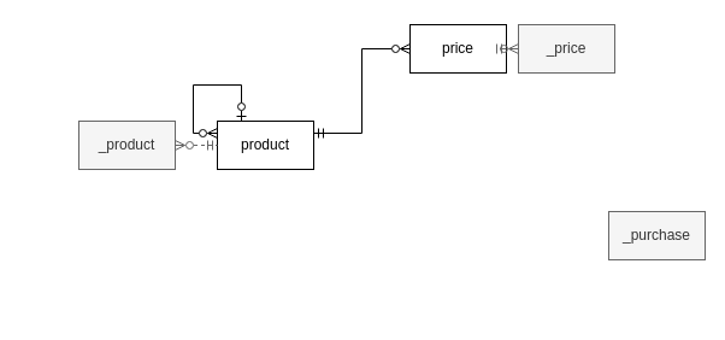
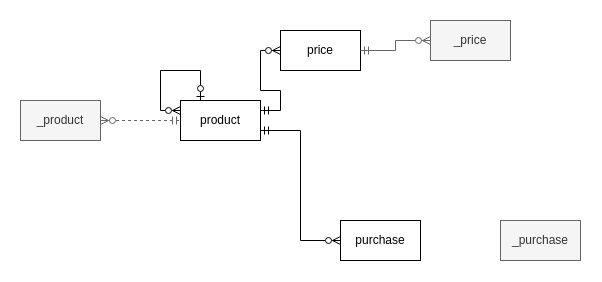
- <mxCell id="4" value="price" style="whiteSpace=wrap;html=1;align=center;" vertex="1" parent="1"><mxGeometry x="340" y="20" width="80" height="40" as="geometry" /></mxCell>
+ <mxCell id="4" value="price" style="whiteSpace=wrap;html=1;align=center;" vertex="1" parent="1"><mxGeometry x="280" y="30" width="80" height="40" as="geometry" /></mxCell>
- <mxCell id="12" value="_product" style="whiteSpace=wrap;html=1;align=center;fillColor=#f5f5f5;fontColor=#333333;strokeColor=#666666;" vertex="1" parent="1"><mxGeometry x="65" y="100" width="80" height="40" as="geometry" /></mxCell>
+ <mxCell id="12" value="_product" style="whiteSpace=wrap;html=1;align=center;fillColor=#f5f5f5;fontColor=#333333;strokeColor=#666666;" vertex="1" parent="1"><mxGeometry x="20" y="100" width="80" height="40" as="geometry" /></mxCell>
+ <mxCell id="5" style="edgeStyle=orthogonalEdgeStyle;rounded=0;orthogonalLoop=1;jettySize=auto;html=1;exitX=0;exitY=0.5;exitDx=0;exitDy=0;entryX=1;entryY=0.75;entryDx=0;entryDy=0;endArrow=ERmandOne;endFill=0;startArrow=ERzeroToMany;startFill=0;" edge="1" parent="1" source="6" target="2"><mxGeometry relative="1" as="geometry" /></mxCell>
- <mxCell id="10" value="_purchase" style="whiteSpace=wrap;html=1;align=center;fillColor=#f5f5f5;fontColor=#333333;strokeColor=#666666;" vertex="1" parent="1"><mxGeometry x="505" y="175" width="80" height="40" as="geometry" /></mxCell>
+ <mxCell id="10" value="_purchase" style="whiteSpace=wrap;html=1;align=center;fillColor=#f5f5f5;fontColor=#333333;strokeColor=#666666;" vertex="1" parent="1"><mxGeometry x="500" y="220" width="80" height="40" as="geometry" /></mxCell>
+ <mxCell id="6" value="purchase" style="whiteSpace=wrap;html=1;align=center;" vertex="1" parent="1"><mxGeometry x="340" y="220" width="80" height="40" as="geometry" /></mxCell>
